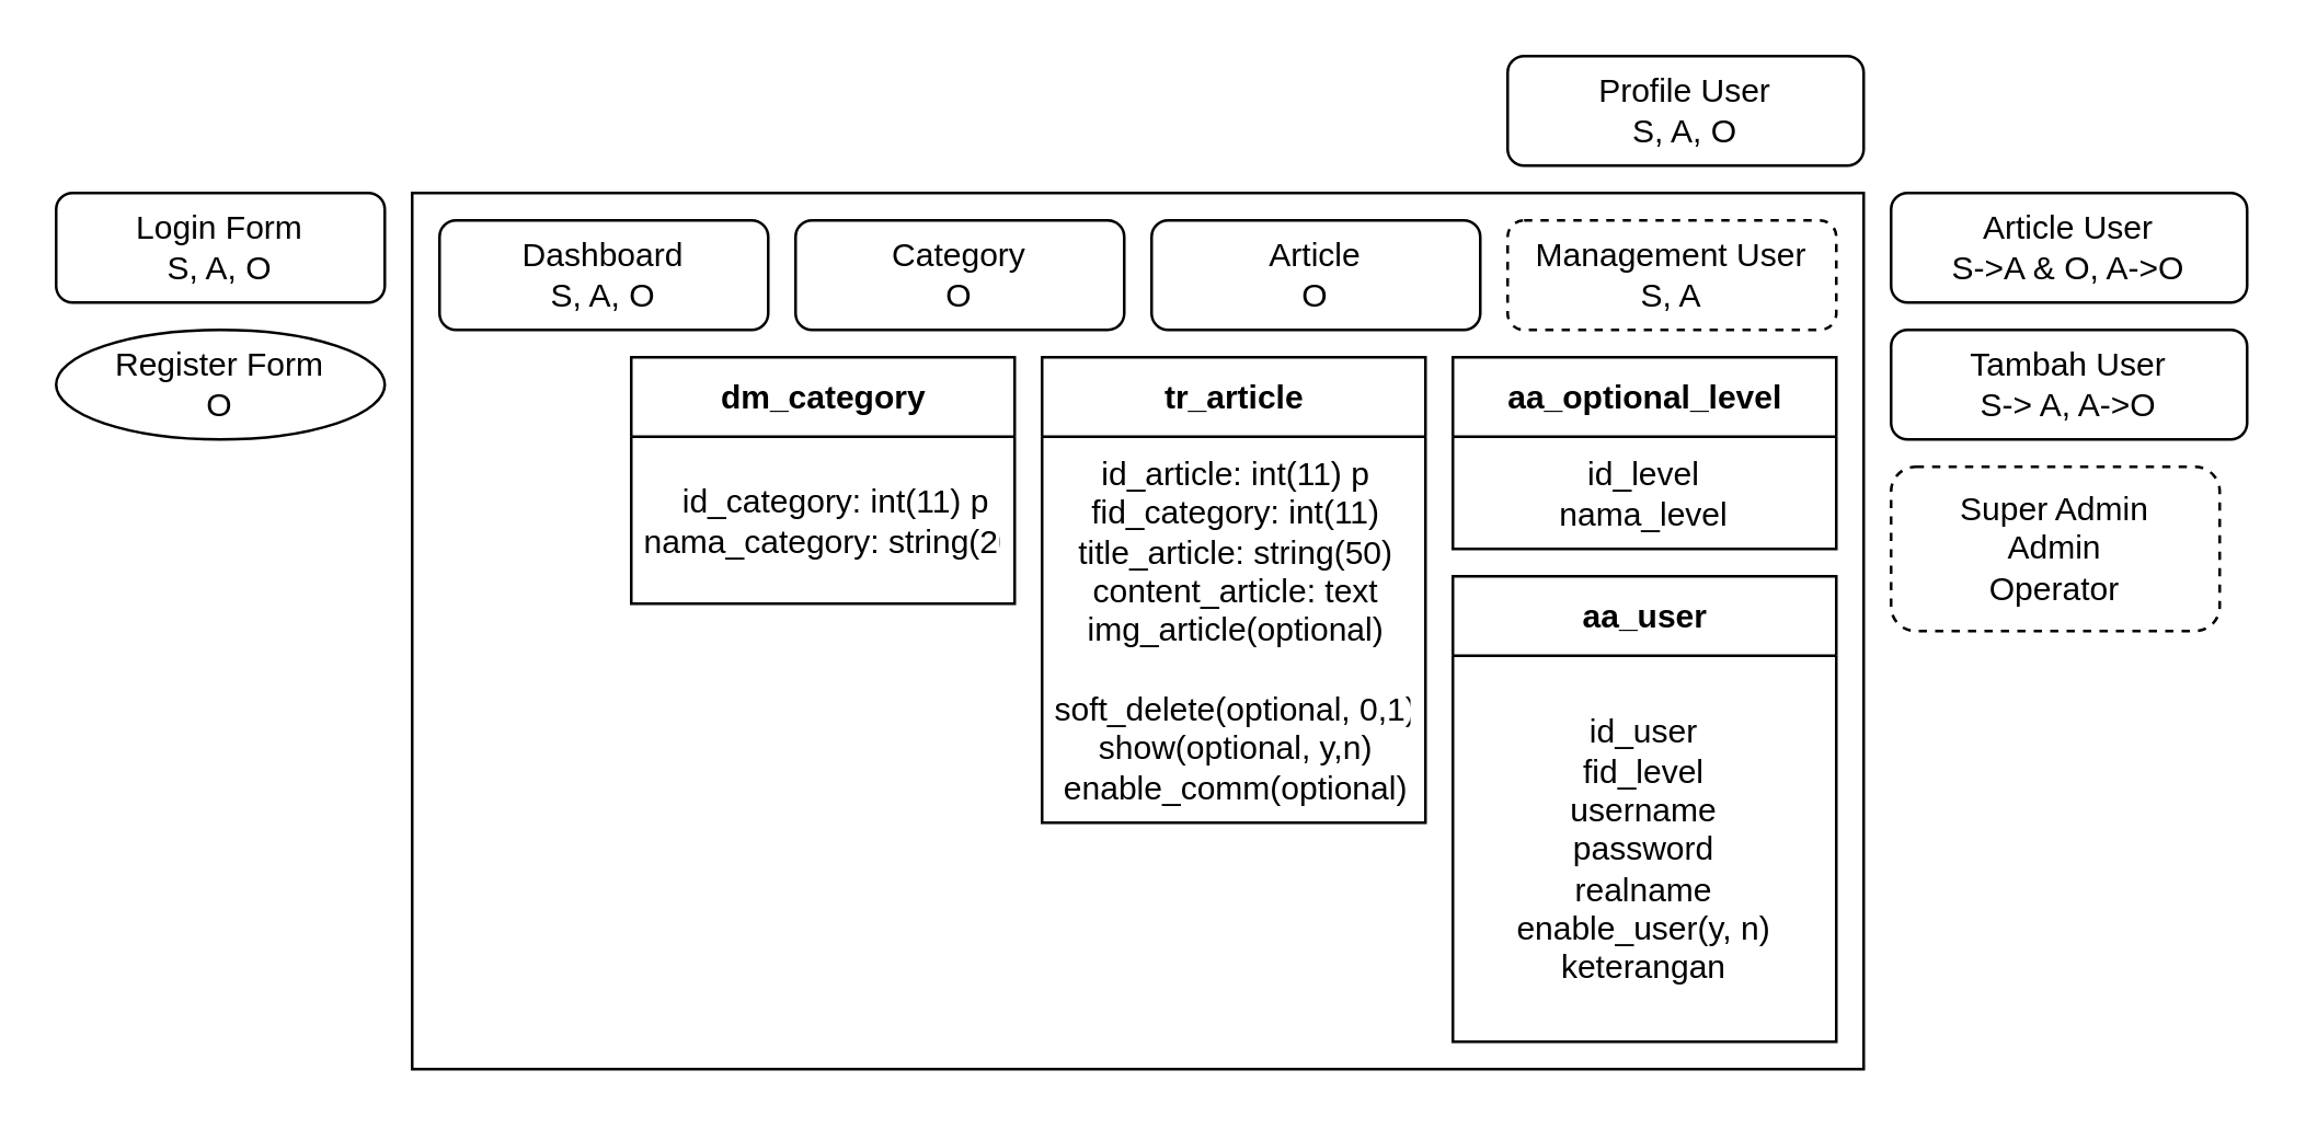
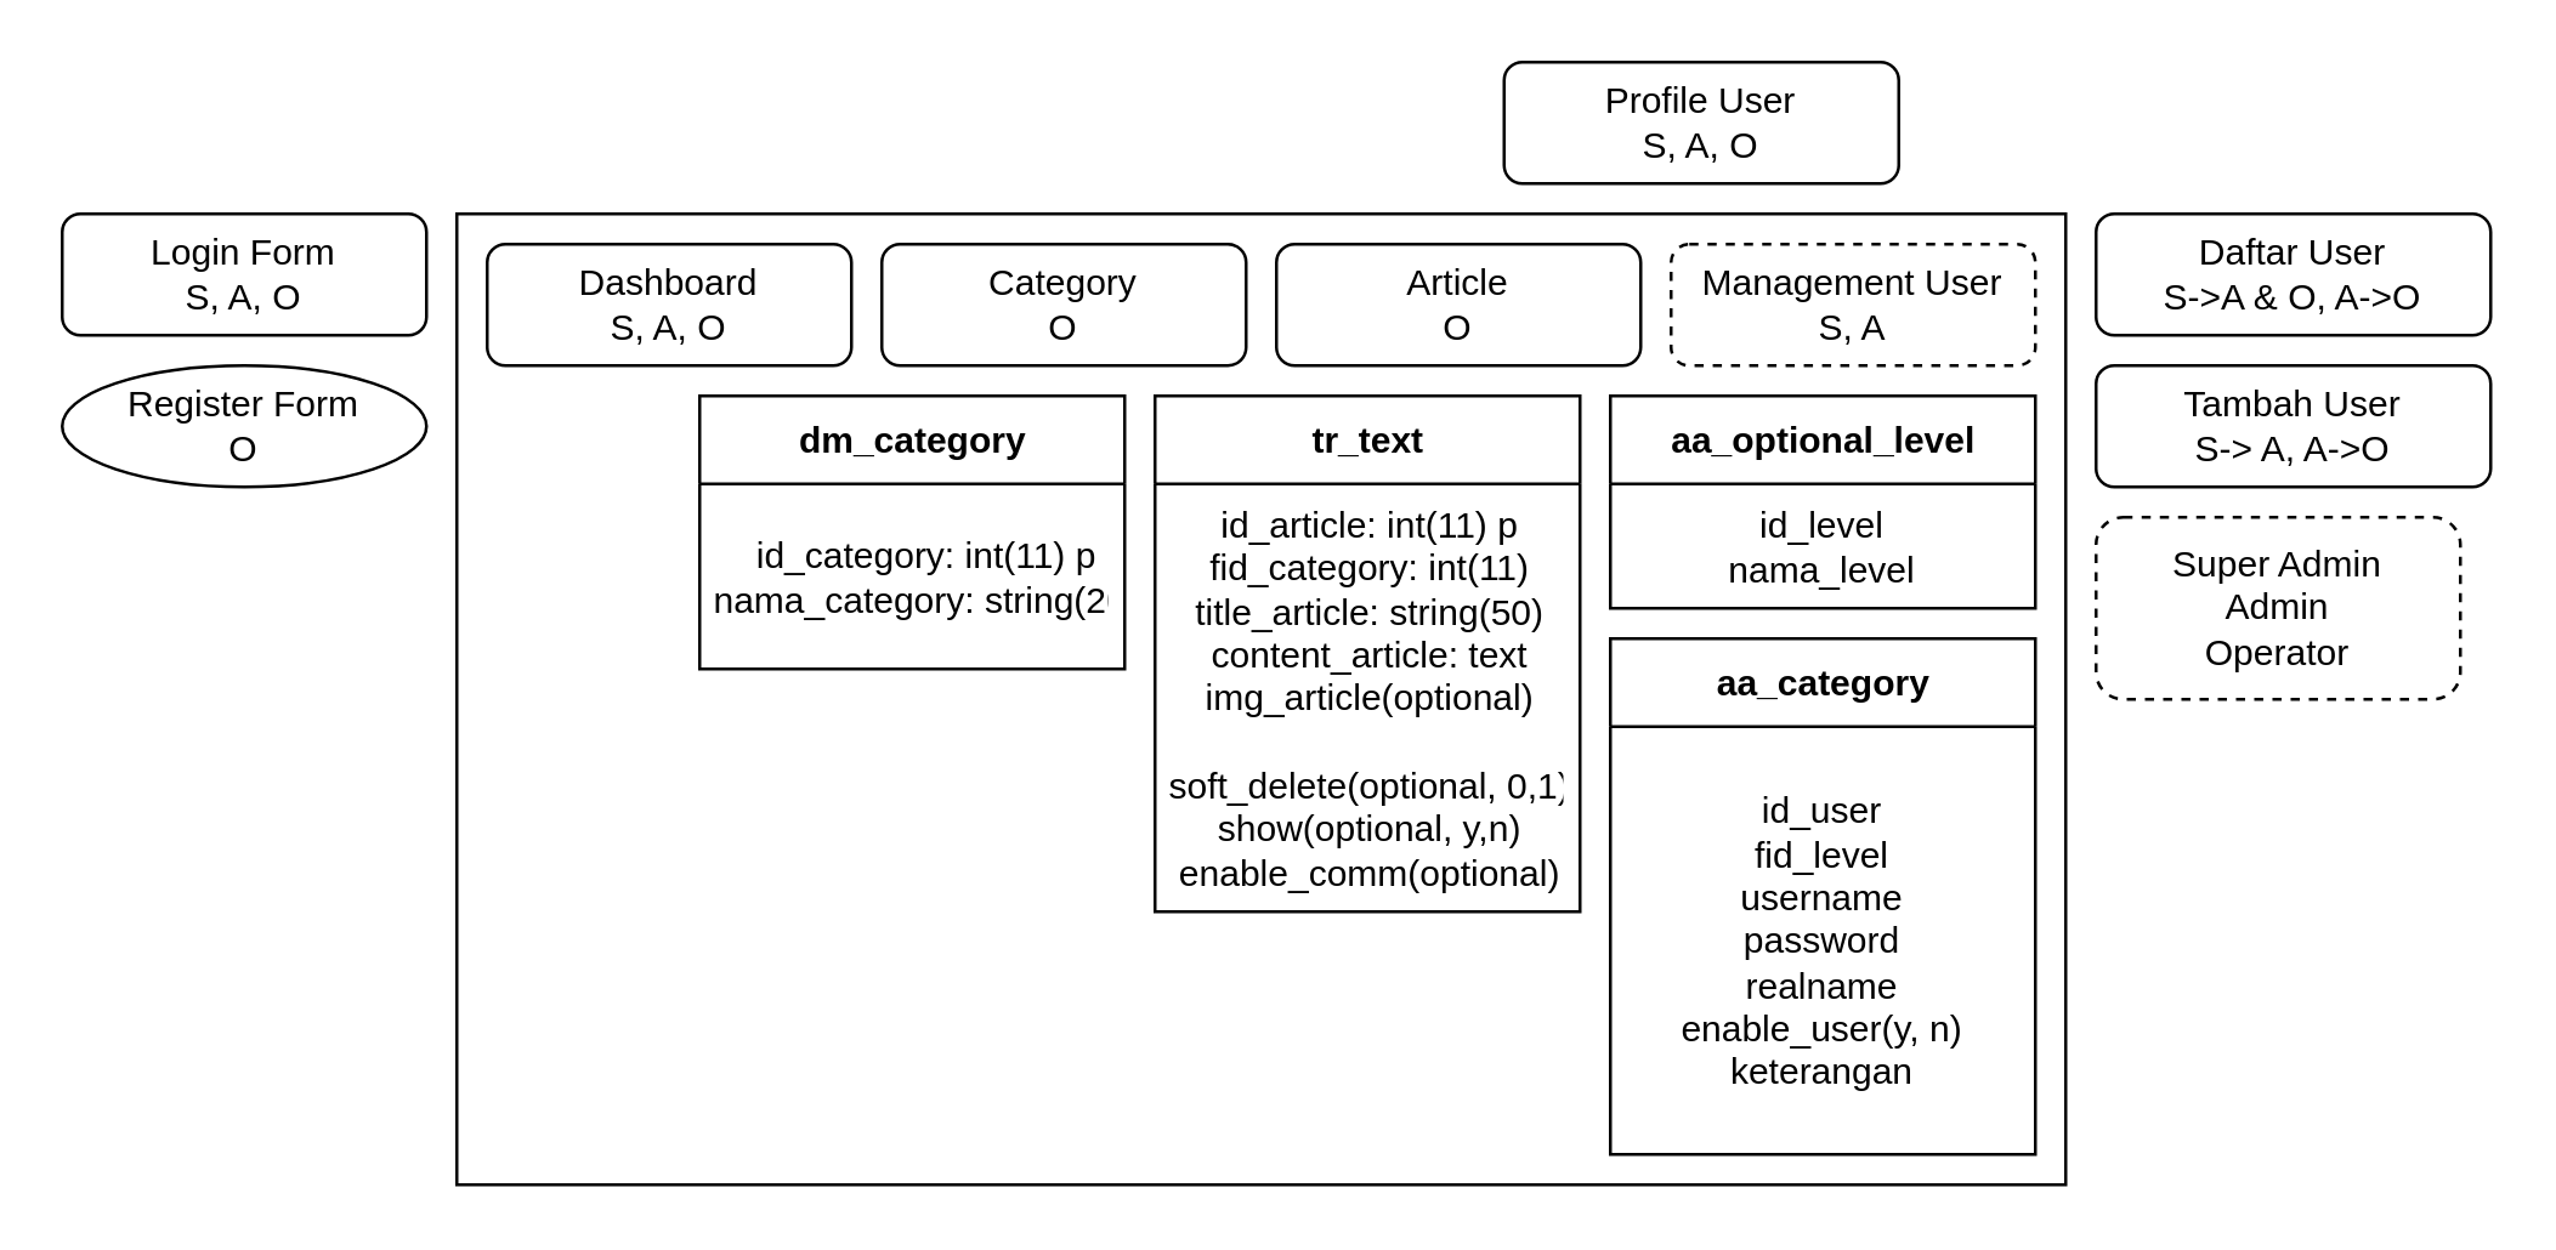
- <mxCell id="19" value="Profile User&lt;br&gt;S, A, O" style="rounded=1;whiteSpace=wrap;html=1;" vertex="1" parent="1"><mxGeometry x="550" y="20" width="130" height="40" as="geometry" /></mxCell>
+ <mxCell id="19" value="Profile User&lt;br&gt;S, A, O" style="rounded=1;whiteSpace=wrap;html=1;" vertex="1" parent="1"><mxGeometry x="495" y="20" width="130" height="40" as="geometry" /></mxCell>
- <mxCell id="17" value="Article User&lt;br&gt;S-&amp;gt;A &amp;amp; O, A-&amp;gt;O" style="rounded=1;whiteSpace=wrap;html=1;" vertex="1" parent="1"><mxGeometry x="690" y="70" width="130" height="40" as="geometry" /></mxCell>
+ <mxCell id="17" value="Daftar User&lt;br&gt;S-&amp;gt;A &amp;amp; O, A-&amp;gt;O" style="rounded=1;whiteSpace=wrap;html=1;" vertex="1" parent="1"><mxGeometry x="690" y="70" width="130" height="40" as="geometry" /></mxCell>
- <mxCell id="10" value="tr_article" style="swimlane;fontStyle=1;align=center;verticalAlign=middle;childLayout=stackLayout;horizontal=1;startSize=29;horizontalStack=0;resizeParent=1;resizeParentMax=0;resizeLast=0;collapsible=0;marginBottom=0;html=1;" vertex="1" parent="1"><mxGeometry x="380" y="130" width="140" height="170" as="geometry" /></mxCell>
+ <mxCell id="10" value="tr_text" style="swimlane;fontStyle=1;align=center;verticalAlign=middle;childLayout=stackLayout;horizontal=1;startSize=29;horizontalStack=0;resizeParent=1;resizeParentMax=0;resizeLast=0;collapsible=0;marginBottom=0;html=1;" vertex="1" parent="1"><mxGeometry x="380" y="130" width="140" height="170" as="geometry" /></mxCell>
- <mxCell id="14" value="aa_user" style="swimlane;fontStyle=1;align=center;verticalAlign=middle;childLayout=stackLayout;horizontal=1;startSize=29;horizontalStack=0;resizeParent=1;resizeParentMax=0;resizeLast=0;collapsible=0;marginBottom=0;html=1;" vertex="1" parent="1"><mxGeometry x="530" y="210" width="140" height="170" as="geometry" /></mxCell>
+ <mxCell id="14" value="aa_category" style="swimlane;fontStyle=1;align=center;verticalAlign=middle;childLayout=stackLayout;horizontal=1;startSize=29;horizontalStack=0;resizeParent=1;resizeParentMax=0;resizeLast=0;collapsible=0;marginBottom=0;html=1;" vertex="1" parent="1"><mxGeometry x="530" y="210" width="140" height="170" as="geometry" /></mxCell>
